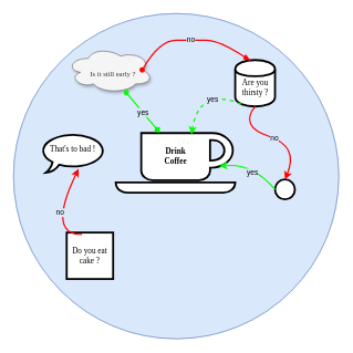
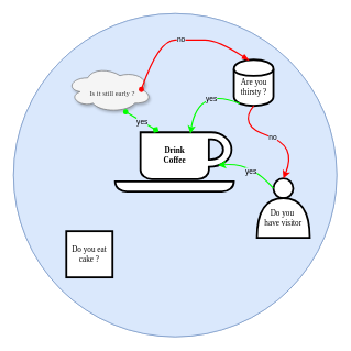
- <mxCell id="12" value="Is it still early ?" style="ellipse;shape=cloud;whiteSpace=wrap;html=1;labelBackgroundColor=none;strokeWidth=1;fontFamily=Comic Sans MS;fontSize=11;align=center;shadow=1;fillColor=#f5f5f5;strokeColor=#666666;fontColor=#333333;spacingTop=12;spacingLeft=10;fontStyle=0" parent="6" vertex="1"><mxGeometry x="100" y="70" width="130" height="70" as="geometry" /></mxCell>
+ <mxCell id="12" value="Is it still early ?" style="ellipse;shape=cloud;whiteSpace=wrap;html=1;labelBackgroundColor=none;strokeWidth=1;fontFamily=Comic Sans MS;fontSize=11;align=center;shadow=1;fillColor=#f5f5f5;strokeColor=#666666;fontColor=#333333;spacingTop=12;spacingLeft=10;fontStyle=0" parent="6" vertex="1"><mxGeometry x="100" y="100" width="130" height="70" as="geometry" /></mxCell>
- <mxCell id="16" value="yes" style="endArrow=classic;html=1;labelBackgroundColor=#DAE8FC;strokeColor=#00FF00;exitX=0.15;exitY=0.95;exitDx=0;exitDy=0;exitPerimeter=0;entryX=0.633;entryY=0.022;entryDx=0;entryDy=0;entryPerimeter=0;curved=1;labelBorderColor=none;strokeWidth=2;dashed=1;" edge="1" parent="13" source="7" target="5"><mxGeometry x="-0.403" y="11" width="50" height="50" relative="1" as="geometry"><mxPoint x="280" y="180" as="sourcePoint" /><mxPoint x="330" y="130" as="targetPoint" /><Array as="points"><mxPoint x="300" y="130" /></Array><mxPoint as="offset" /></mxGeometry></mxCell>
+ <mxCell id="16" value="yes" style="endArrow=classic;html=1;labelBackgroundColor=#DAE8FC;strokeColor=#00FF00;exitX=0.15;exitY=0.95;exitDx=0;exitDy=0;exitPerimeter=0;entryX=0.633;entryY=0.022;entryDx=0;entryDy=0;entryPerimeter=0;curved=1;labelBorderColor=none;strokeWidth=2;" edge="1" parent="13" source="7" target="5"><mxGeometry x="-0.403" y="11" width="50" height="50" relative="1" as="geometry"><mxPoint x="280" y="180" as="sourcePoint" /><mxPoint x="330" y="130" as="targetPoint" /><Array as="points"><mxPoint x="300" y="130" /></Array><mxPoint as="offset" /></mxGeometry></mxCell>
- <mxCell id="11" value="That's to bad !" style="whiteSpace=wrap;html=1;shape=mxgraph.basic.oval_callout;labelBackgroundColor=none;strokeColor=#000000;strokeWidth=3;fillColor=#ffffff;gradientColor=none;fontFamily=Comic Sans MS;fontSize=12;fontColor=#000000;align=center;spacingTop=-10;spacingLeft=-1;" parent="6" vertex="1"><mxGeometry x="60" y="200" width="100" height="60" as="geometry" /></mxCell>
- <mxCell id="19" value="no" style="endArrow=classic;html=1;labelBackgroundColor=#DAE8FC;strokeColor=#FF0000;strokeWidth=2;entryX=0.58;entryY=0.9;entryDx=0;entryDy=0;entryPerimeter=0;exitX=0.329;exitY=0.043;exitDx=0;exitDy=0;exitPerimeter=0;curved=1;" edge="1" parent="13" source="8" target="11"><mxGeometry x="0.122" y="-4" width="50" height="50" relative="1" as="geometry"><mxPoint x="90" y="330" as="sourcePoint" /><mxPoint x="140" y="280" as="targetPoint" /><Array as="points"><mxPoint x="70" y="353" /></Array><mxPoint y="-1" as="offset" /></mxGeometry></mxCell>
+ <mxCell id="10" value="Do you&lt;br&gt;&amp;nbsp;have visitor&lt;br&gt;" style="shape=or;whiteSpace=wrap;html=1;labelBackgroundColor=none;strokeWidth=3;fontFamily=Comic Sans MS;fontSize=12;align=center;direction=north;spacingTop=0;spacingRight=0;spacingLeft=-3;fillColor=#ffffff;strokeColor=#000000;" parent="6" vertex="1"><mxGeometry x="389" y="300" width="80" height="60" as="geometry" /></mxCell>
